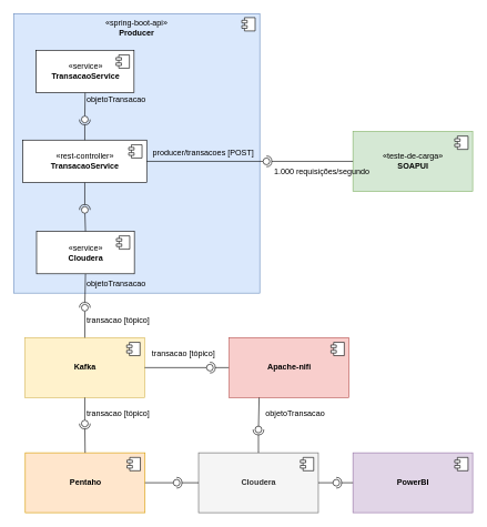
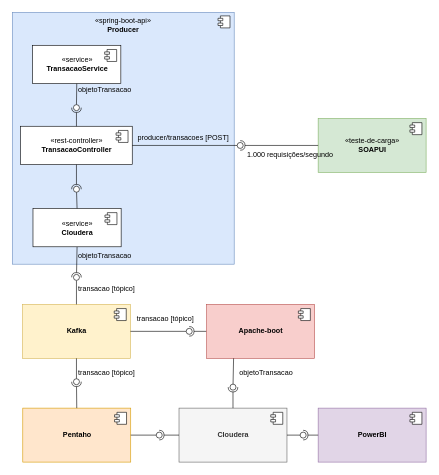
- <mxCell id="3" value="«rest-controller»&lt;br&gt;&lt;b&gt;TransacaoService&lt;/b&gt;" style="html=1;dropTarget=0;" parent="1" vertex="1"><mxGeometry x="34" y="210" width="186" height="64" as="geometry" /></mxCell>
+ <mxCell id="3" value="«rest-controller»&lt;br&gt;&lt;b&gt;TransacaoController&lt;/b&gt;" style="html=1;dropTarget=0;" parent="1" vertex="1"><mxGeometry x="34" y="210" width="186" height="64" as="geometry" /></mxCell>
- <mxCell id="11" value="&lt;b&gt;Apache-nifi&lt;br&gt;&lt;/b&gt;" style="html=1;dropTarget=0;fillColor=#f8cecc;strokeColor=#b85450;" parent="1" vertex="1"><mxGeometry x="344" y="507" width="180" height="90" as="geometry" /></mxCell>
+ <mxCell id="11" value="&lt;b&gt;Apache-boot&lt;br&gt;&lt;/b&gt;" style="html=1;dropTarget=0;fillColor=#f8cecc;strokeColor=#b85450;" parent="1" vertex="1"><mxGeometry x="344" y="507" width="180" height="90" as="geometry" /></mxCell>
